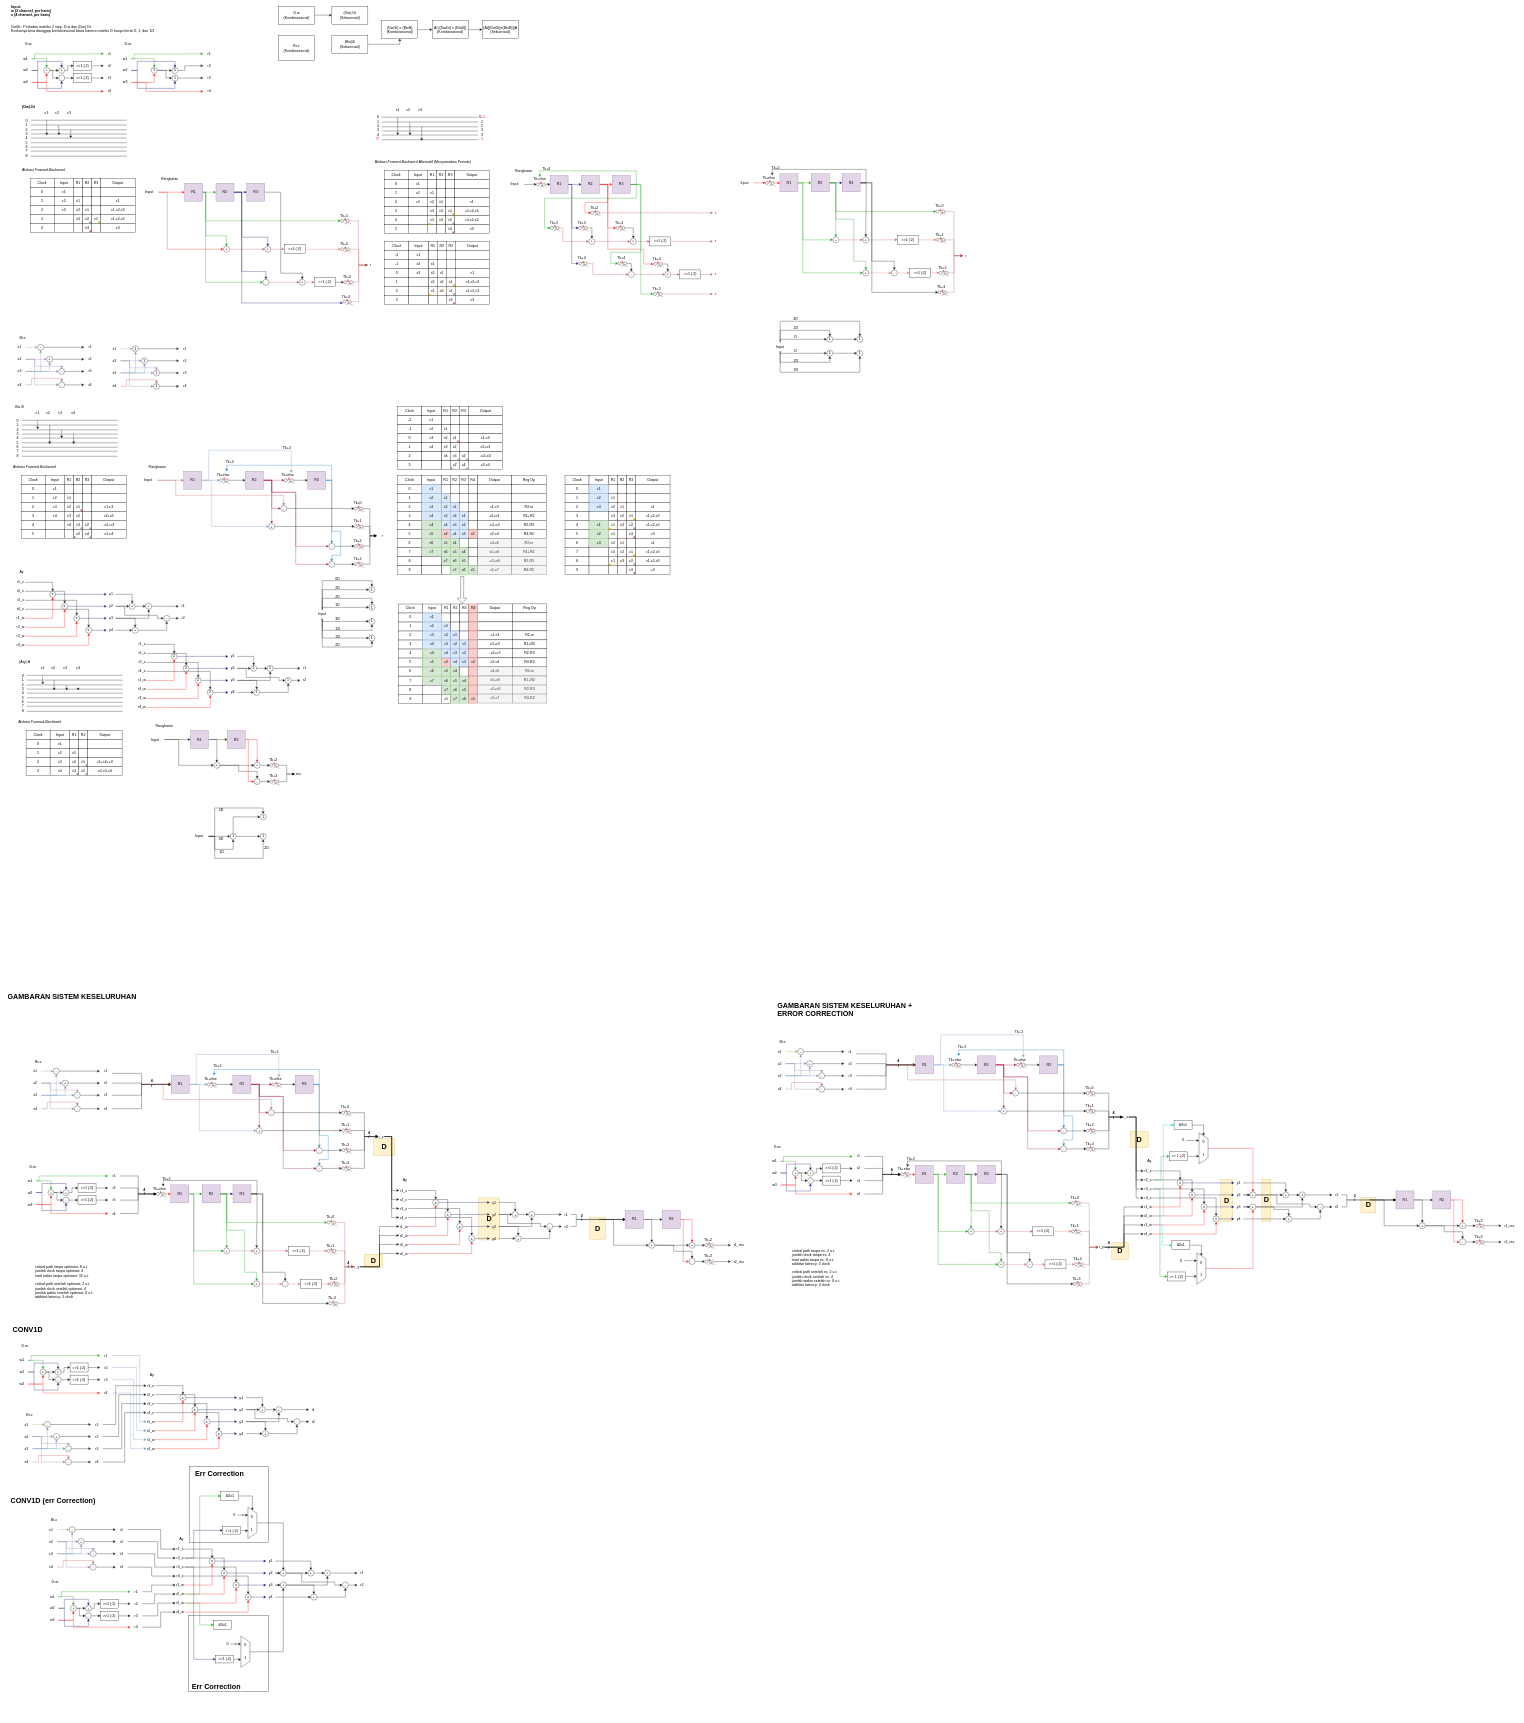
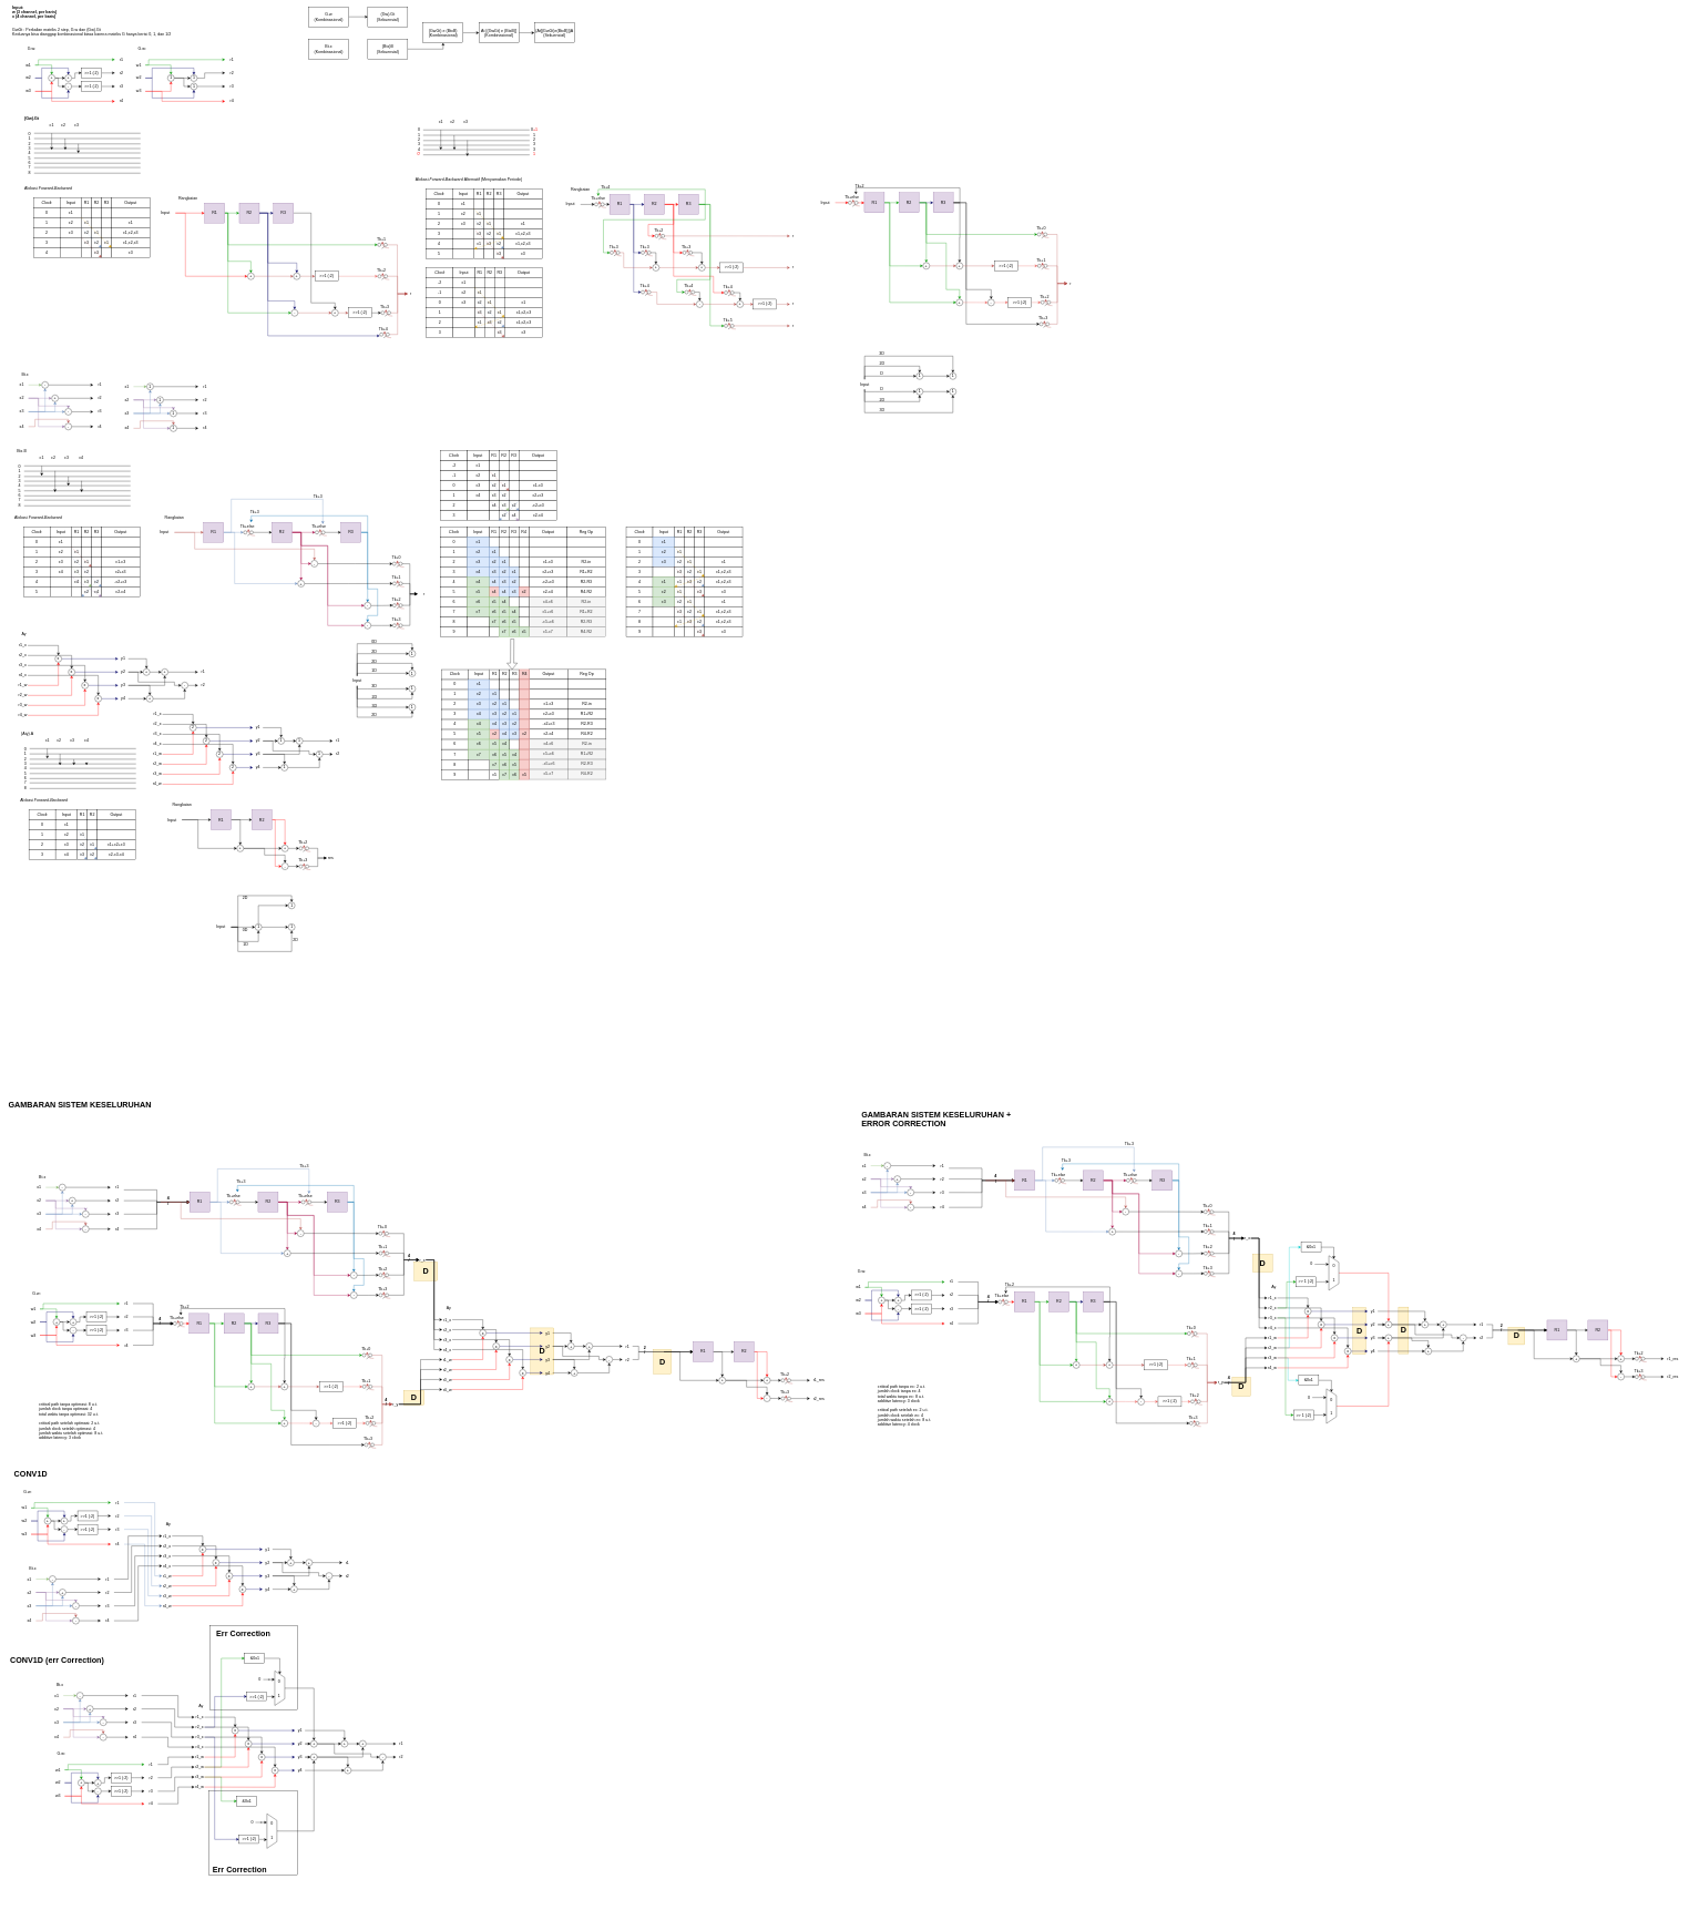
- <mxCell id="1920" value="Bt.x&lt;br&gt;(Kombinasional)" style="rounded=0;whiteSpace=wrap;html=1;" parent="1" vertex="1"><mxGeometry x="928" y="117" width="120" height="85" as="geometry" /></mxCell>
+ <mxCell id="1920" value="Bt.x&lt;br&gt;(Kombinasional)" style="rounded=0;whiteSpace=wrap;html=1;" parent="1" vertex="1"><mxGeometry x="928" y="117" width="120" height="60" as="geometry" /></mxCell>
- <mxCell id="1102" value="&lt;h1&gt;CONV1D (err Correction)&lt;/h1&gt;" style="text;html=1;strokeColor=none;fillColor=none;spacing=5;spacingTop=-20;whiteSpace=wrap;overflow=hidden;rounded=0;" parent="1" vertex="1"><mxGeometry x="29.63" y="4980" width="320.75" height="40" as="geometry" /></mxCell>
+ <mxCell id="1102" value="&lt;h1&gt;CONV1D (err Correction)&lt;/h1&gt;" style="text;html=1;strokeColor=none;fillColor=none;spacing=5;spacingTop=-20;whiteSpace=wrap;overflow=hidden;rounded=0;" parent="1" vertex="1"><mxGeometry x="24.63" y="4970" width="320.75" height="40" as="geometry" /></mxCell>
